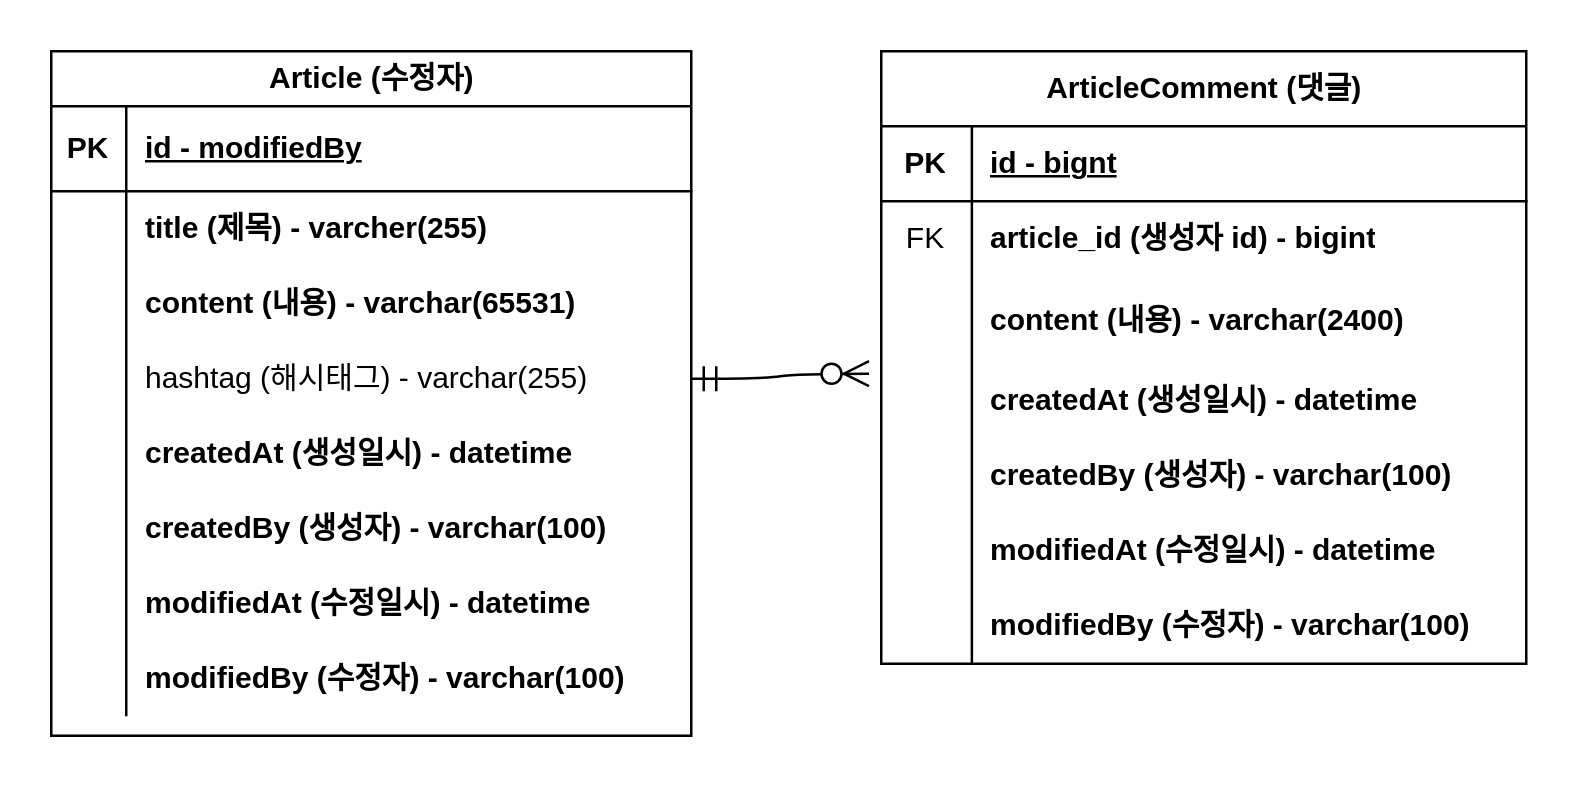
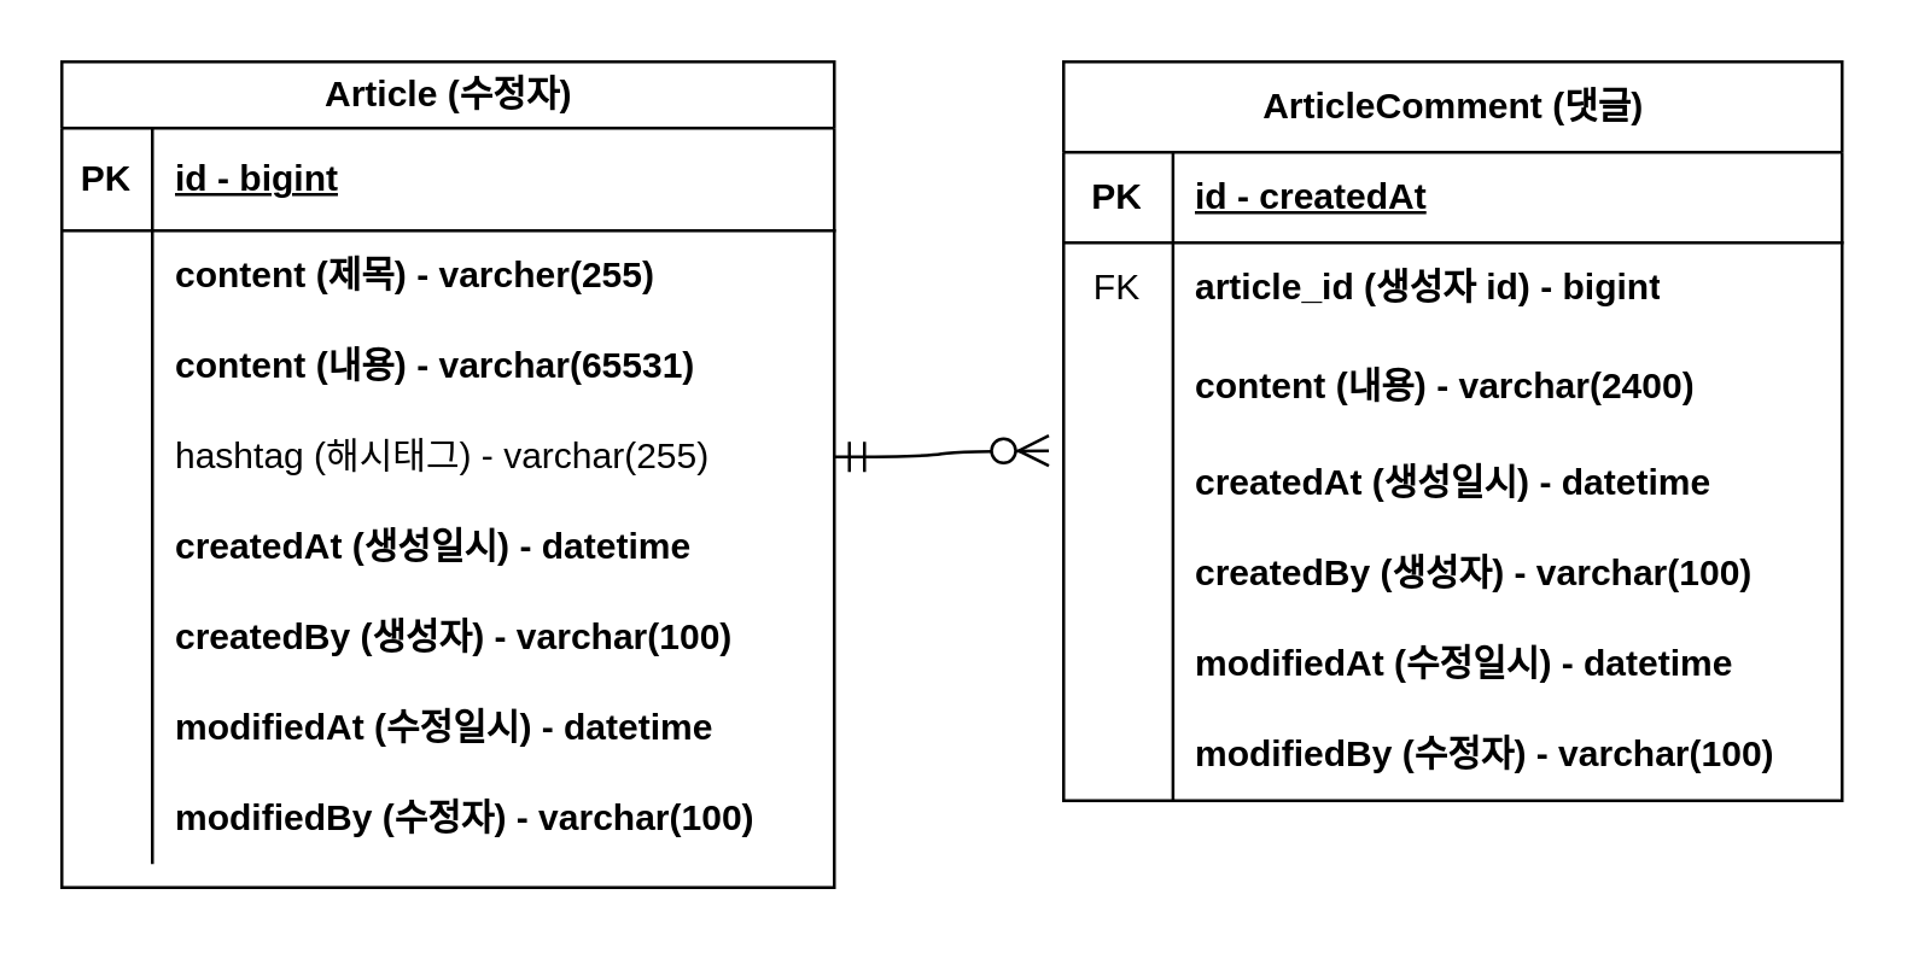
- <mxCell id="5" value="id - modifiedBy" style="shape=partialRectangle;connectable=0;fillColor=none;top=0;left=0;bottom=0;right=0;align=left;spacingLeft=6;fontStyle=5;overflow=hidden;whiteSpace=wrap;html=1;" vertex="1" parent="3"><mxGeometry x="30" width="226" height="34" as="geometry"><mxRectangle width="226" height="34" as="alternateBounds" /></mxGeometry></mxCell>
+ <mxCell id="5" value="id - bigint" style="shape=partialRectangle;connectable=0;fillColor=none;top=0;left=0;bottom=0;right=0;align=left;spacingLeft=6;fontStyle=5;overflow=hidden;whiteSpace=wrap;html=1;" vertex="1" parent="3"><mxGeometry x="30" width="226" height="34" as="geometry"><mxRectangle width="226" height="34" as="alternateBounds" /></mxGeometry></mxCell>
- <mxCell id="30" value="id - bignt" style="shape=partialRectangle;connectable=0;fillColor=none;top=0;left=0;bottom=0;right=0;align=left;spacingLeft=6;fontStyle=5;overflow=hidden;whiteSpace=wrap;html=1;" vertex="1" parent="28"><mxGeometry x="36.25" width="221.75" height="30" as="geometry"><mxRectangle width="221.75" height="30" as="alternateBounds" /></mxGeometry></mxCell>
+ <mxCell id="30" value="id - createdAt" style="shape=partialRectangle;connectable=0;fillColor=none;top=0;left=0;bottom=0;right=0;align=left;spacingLeft=6;fontStyle=5;overflow=hidden;whiteSpace=wrap;html=1;" vertex="1" parent="28"><mxGeometry x="36.25" width="221.75" height="30" as="geometry"><mxRectangle width="221.75" height="30" as="alternateBounds" /></mxGeometry></mxCell>
- <mxCell id="8" value="title (제목) - varcher(255)" style="shape=partialRectangle;connectable=0;fillColor=none;top=0;left=0;bottom=0;right=0;align=left;spacingLeft=6;overflow=hidden;whiteSpace=wrap;html=1;fontStyle=1" vertex="1" parent="6"><mxGeometry x="30" width="226" height="30" as="geometry"><mxRectangle width="226" height="30" as="alternateBounds" /></mxGeometry></mxCell>
+ <mxCell id="8" value="content (제목) - varcher(255)" style="shape=partialRectangle;connectable=0;fillColor=none;top=0;left=0;bottom=0;right=0;align=left;spacingLeft=6;overflow=hidden;whiteSpace=wrap;html=1;fontStyle=1" vertex="1" parent="6"><mxGeometry x="30" width="226" height="30" as="geometry"><mxRectangle width="226" height="30" as="alternateBounds" /></mxGeometry></mxCell>
